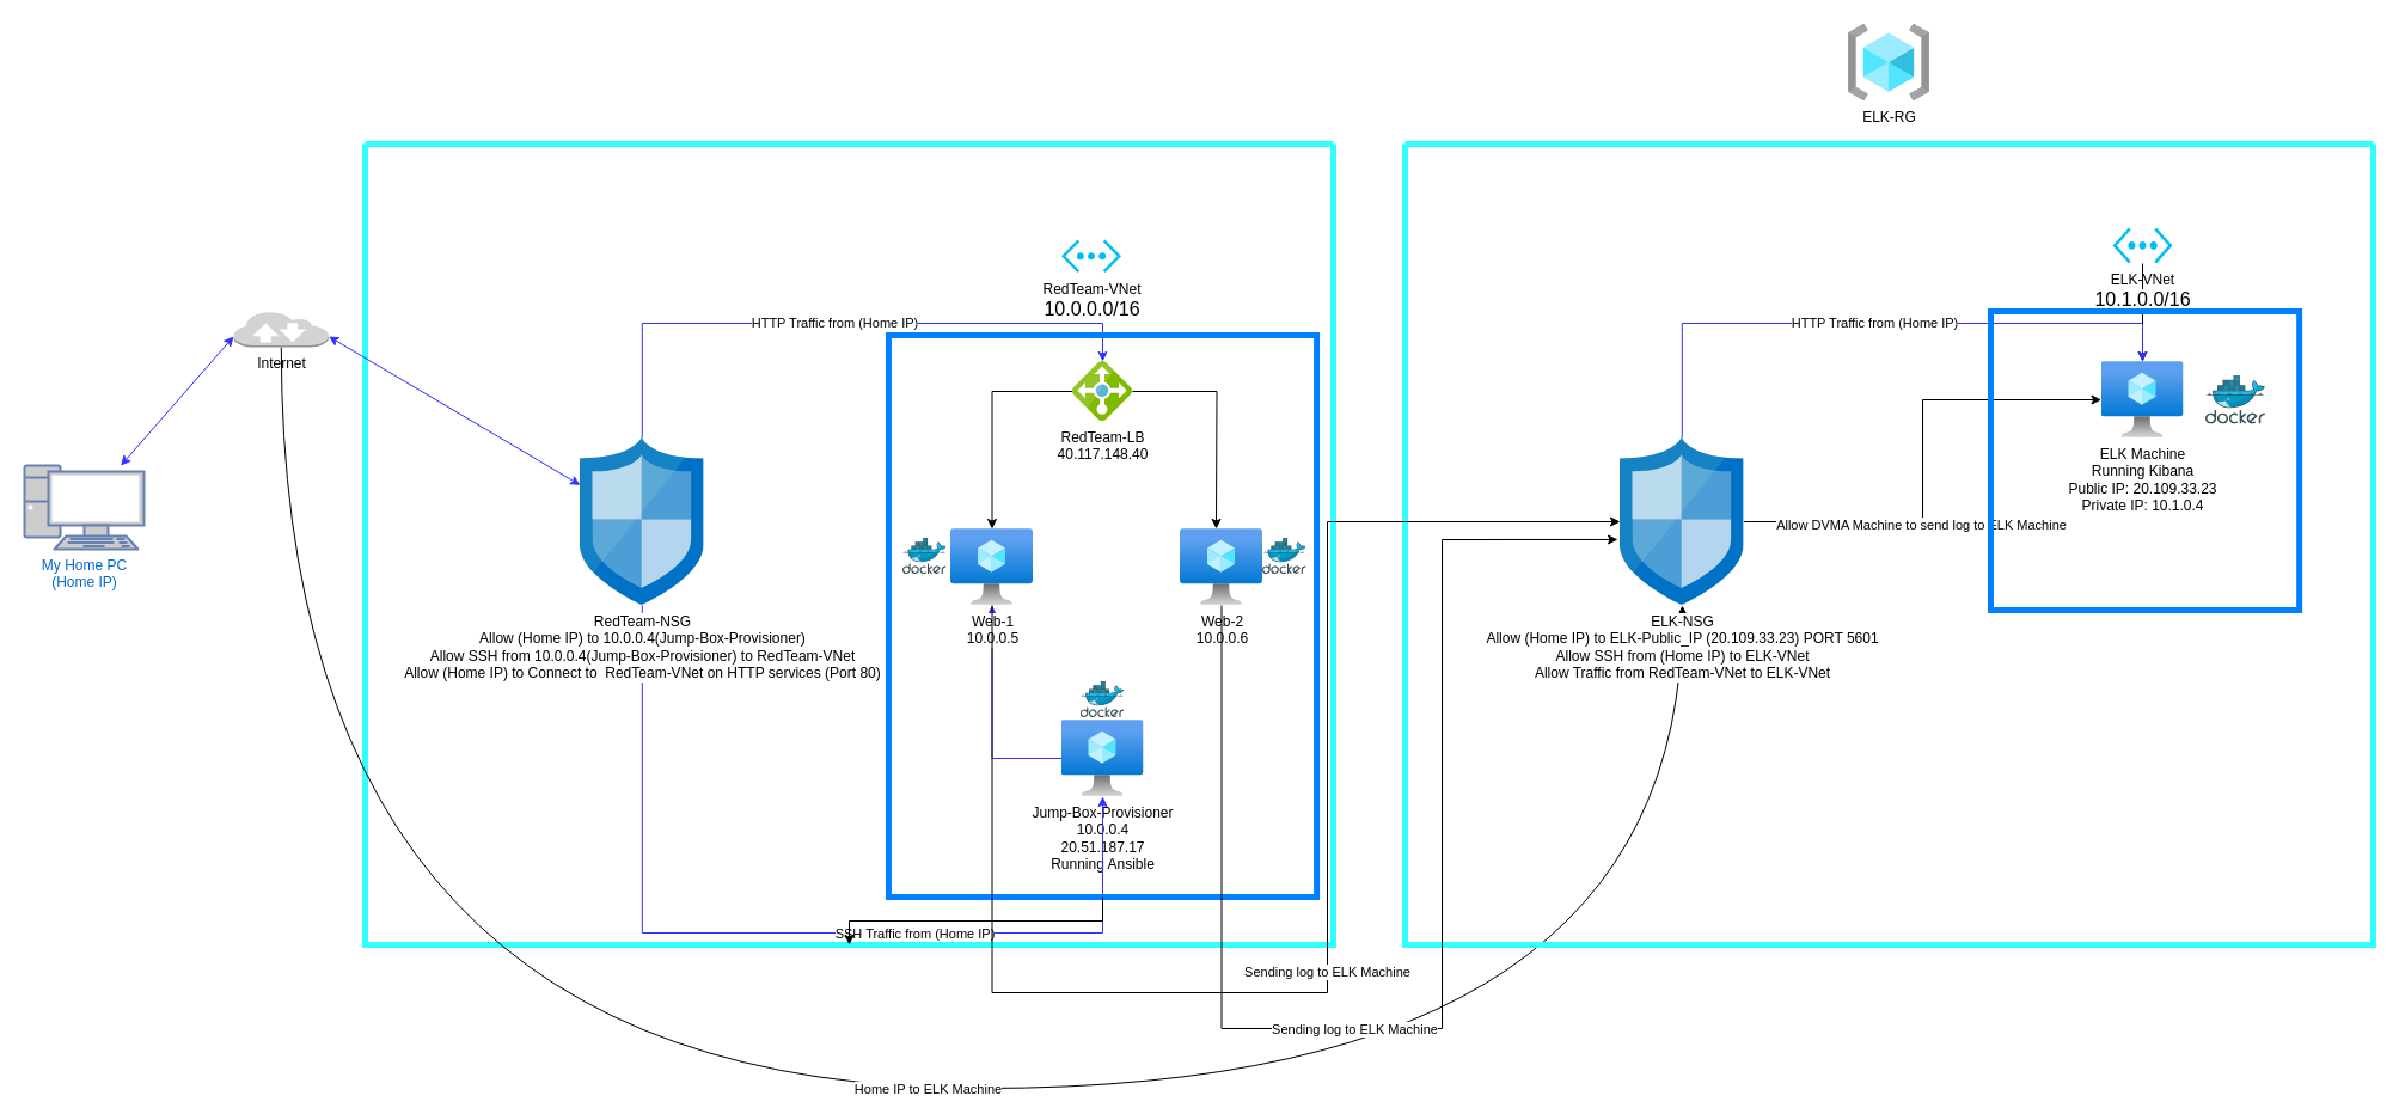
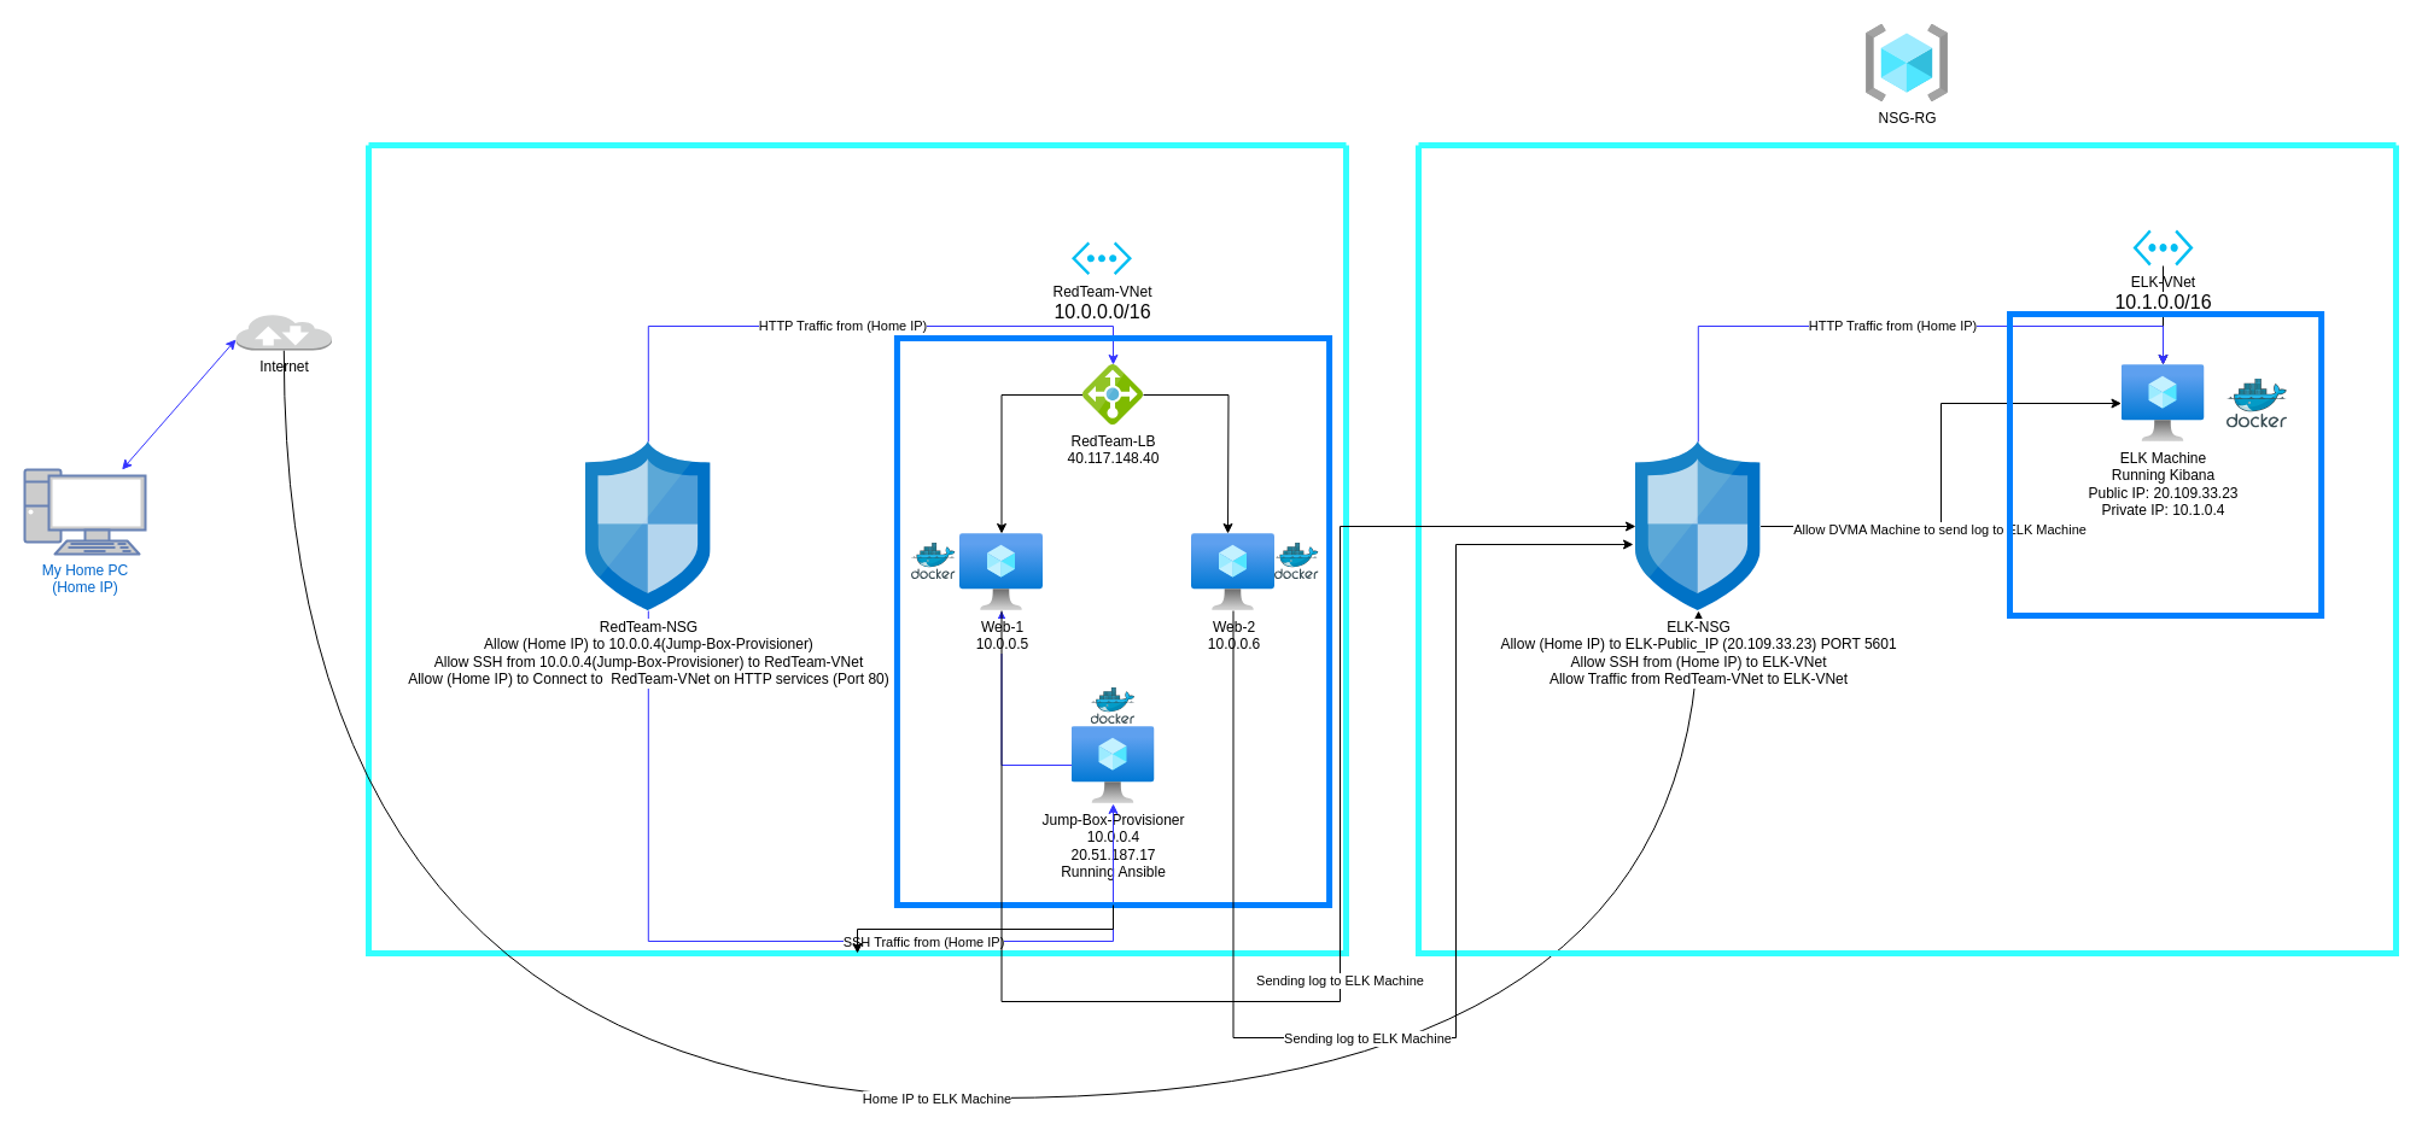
- <mxCell id="26" value="ELK-RG" style="aspect=fixed;html=1;points=[];align=center;image;fontSize=12;image=img/lib/azure2/general/Resource_Groups.svg;" parent="1" vertex="1"><mxGeometry x="1546" y="20" width="68" height="64" as="geometry" /></mxCell>
+ <mxCell id="26" value="NSG-RG" style="aspect=fixed;html=1;points=[];align=center;image;fontSize=12;image=img/lib/azure2/general/Resource_Groups.svg;" parent="1" vertex="1"><mxGeometry x="1546" y="20" width="68" height="64" as="geometry" /></mxCell>
- <mxCell id="25" value="" style="endArrow=classic;startArrow=classic;html=1;rounded=0;strokeColor=#3333FF;entryX=1;entryY=0.7;entryDx=0;entryDy=0;entryPerimeter=0;" parent="1" source="14" target="23" edge="1"><mxGeometry width="50" height="50" relative="1" as="geometry"><mxPoint x="154.997" y="546.2" as="sourcePoint" /><mxPoint x="264.6" y="420" as="targetPoint" /></mxGeometry></mxCell>
